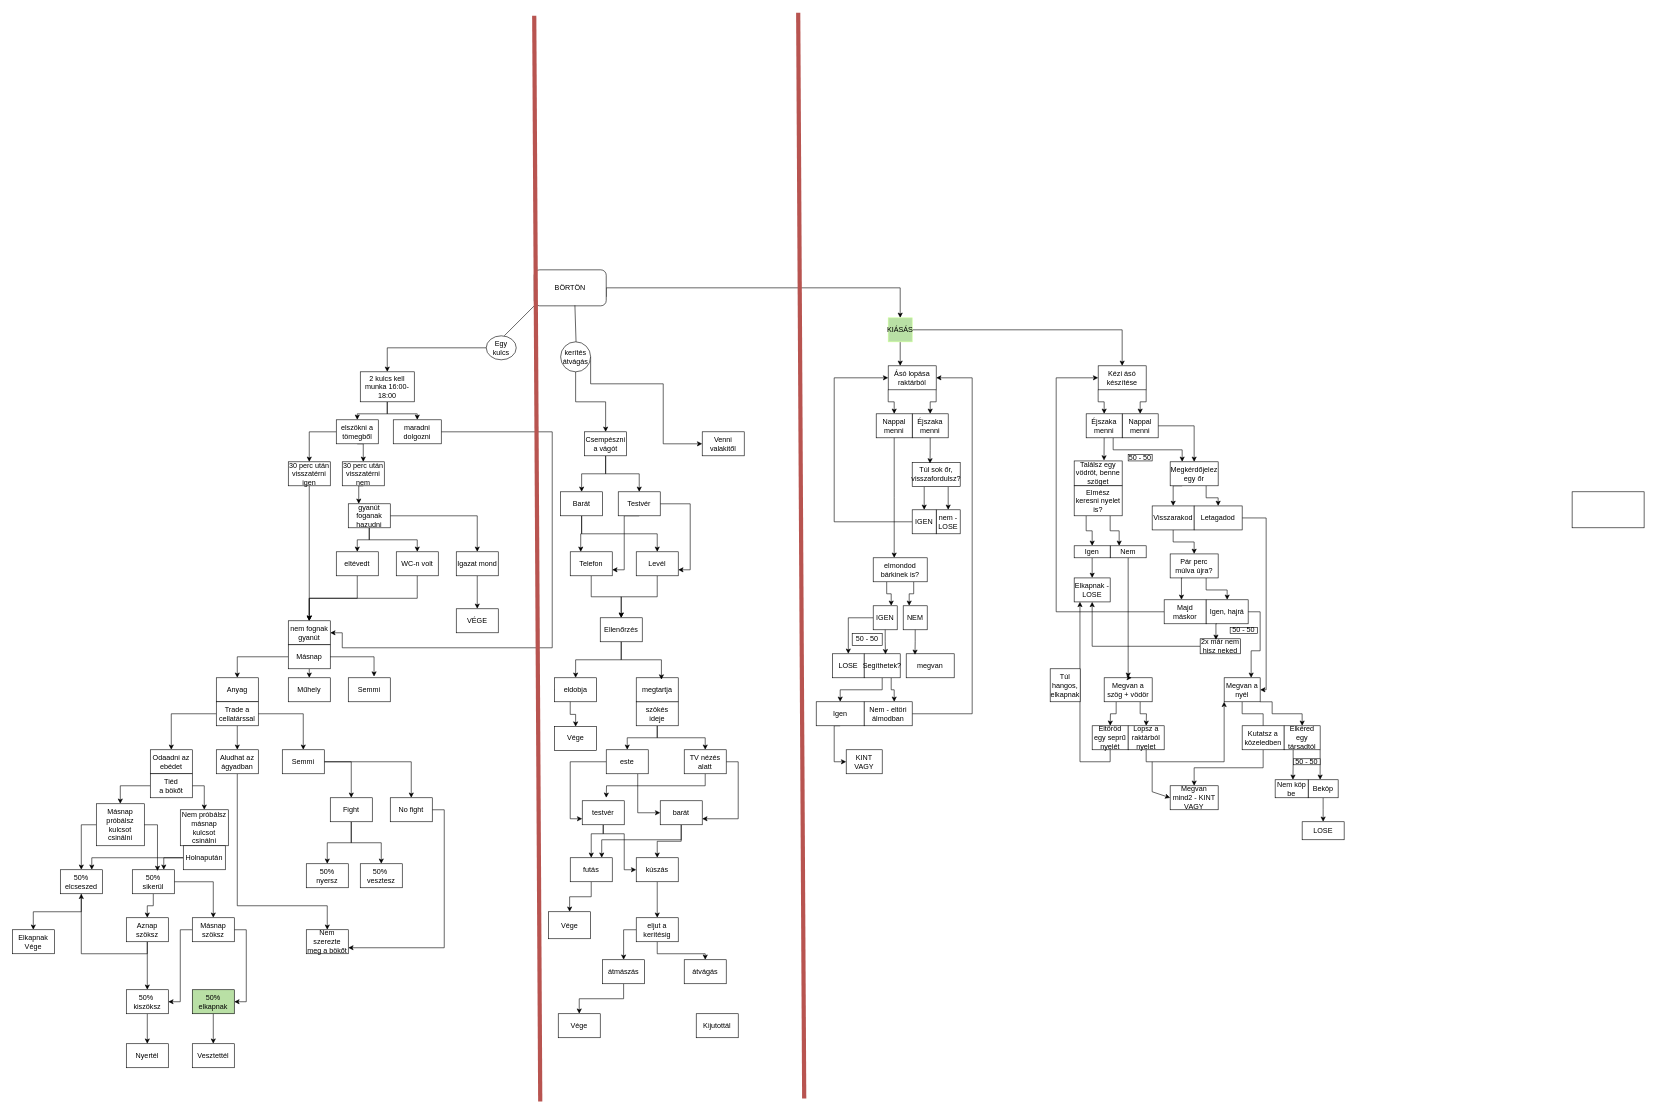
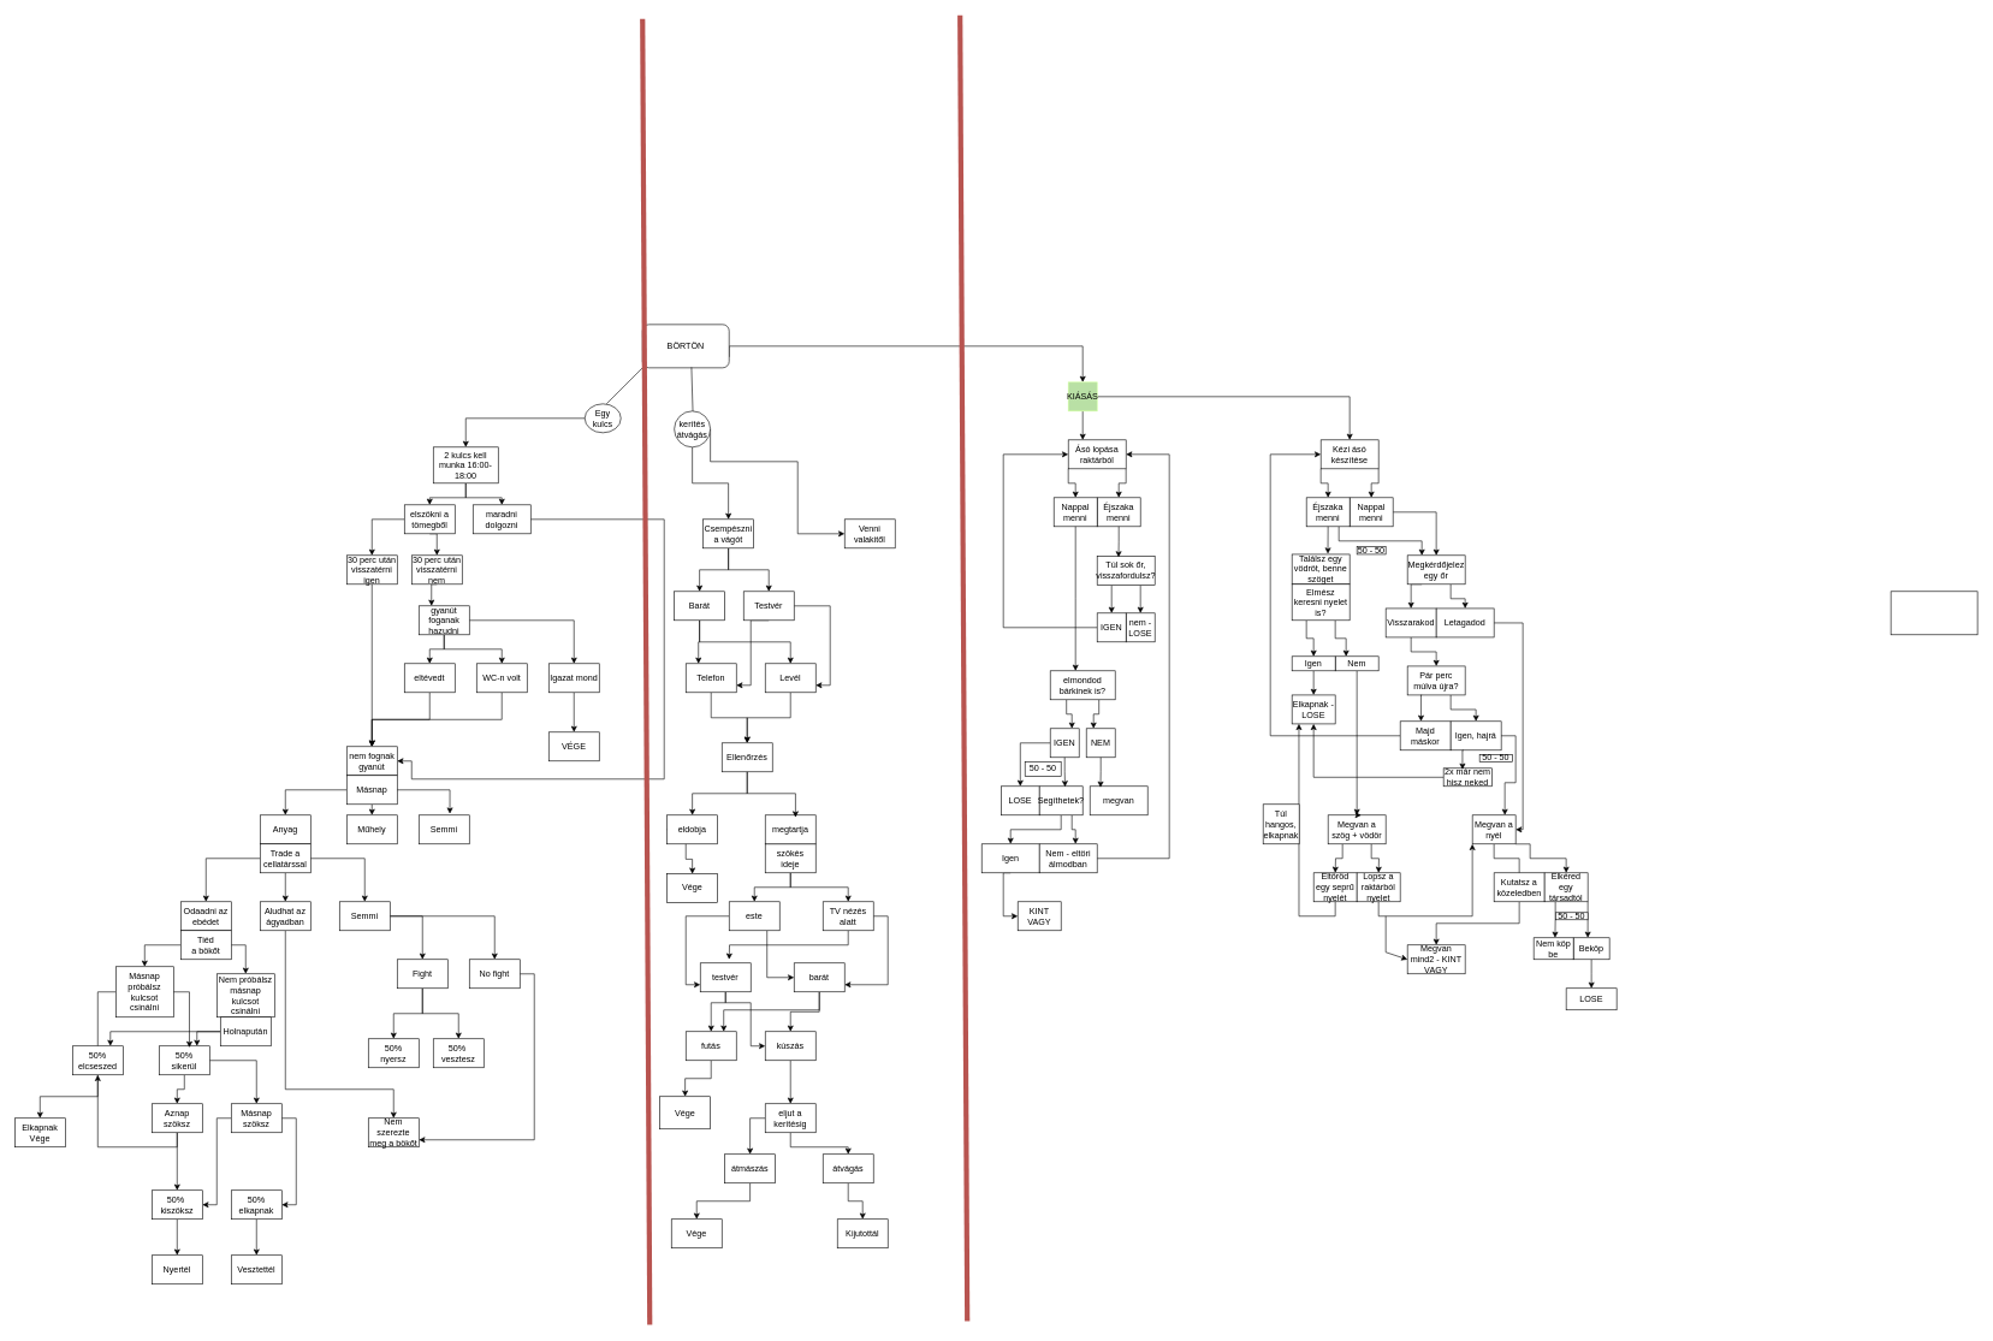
- <mxCell id="56" style="edgeStyle=orthogonalEdgeStyle;rounded=0;orthogonalLoop=1;jettySize=auto;html=1;exitX=0;exitY=0.5;exitDx=0;exitDy=0;entryX=0.5;entryY=0;entryDx=0;entryDy=0;" parent="1" source="57" target="71" edge="1"><mxGeometry relative="1" as="geometry" /></mxCell>
+ <mxCell id="56" style="edgeStyle=orthogonalEdgeStyle;rounded=0;orthogonalLoop=1;jettySize=auto;html=1;exitX=0;exitY=0.5;exitDx=0;exitDy=0;entryX=0.5;entryY=0;entryDx=0;entryDy=0;endArrow=none;" parent="1" source="57" target="71" edge="1"><mxGeometry relative="1" as="geometry" /></mxCell>
+ <mxCell id="134" style="edgeStyle=orthogonalEdgeStyle;rounded=0;orthogonalLoop=1;jettySize=auto;html=1;exitX=0.5;exitY=1;exitDx=0;exitDy=0;" parent="1" source="135" target="138" edge="1"><mxGeometry relative="1" as="geometry" /></mxCell>
- <mxCell id="61" value="50%&lt;br&gt;elkapnak" style="rounded=0;whiteSpace=wrap;html=1;fillColor=#b9e0a5;" parent="1" vertex="1"><mxGeometry x="320" y="1649" width="70" height="40" as="geometry" /></mxCell>
+ <mxCell id="61" value="50%&lt;br&gt;elkapnak" style="rounded=0;whiteSpace=wrap;html=1;" parent="1" vertex="1"><mxGeometry x="320" y="1649" width="70" height="40" as="geometry" /></mxCell>
